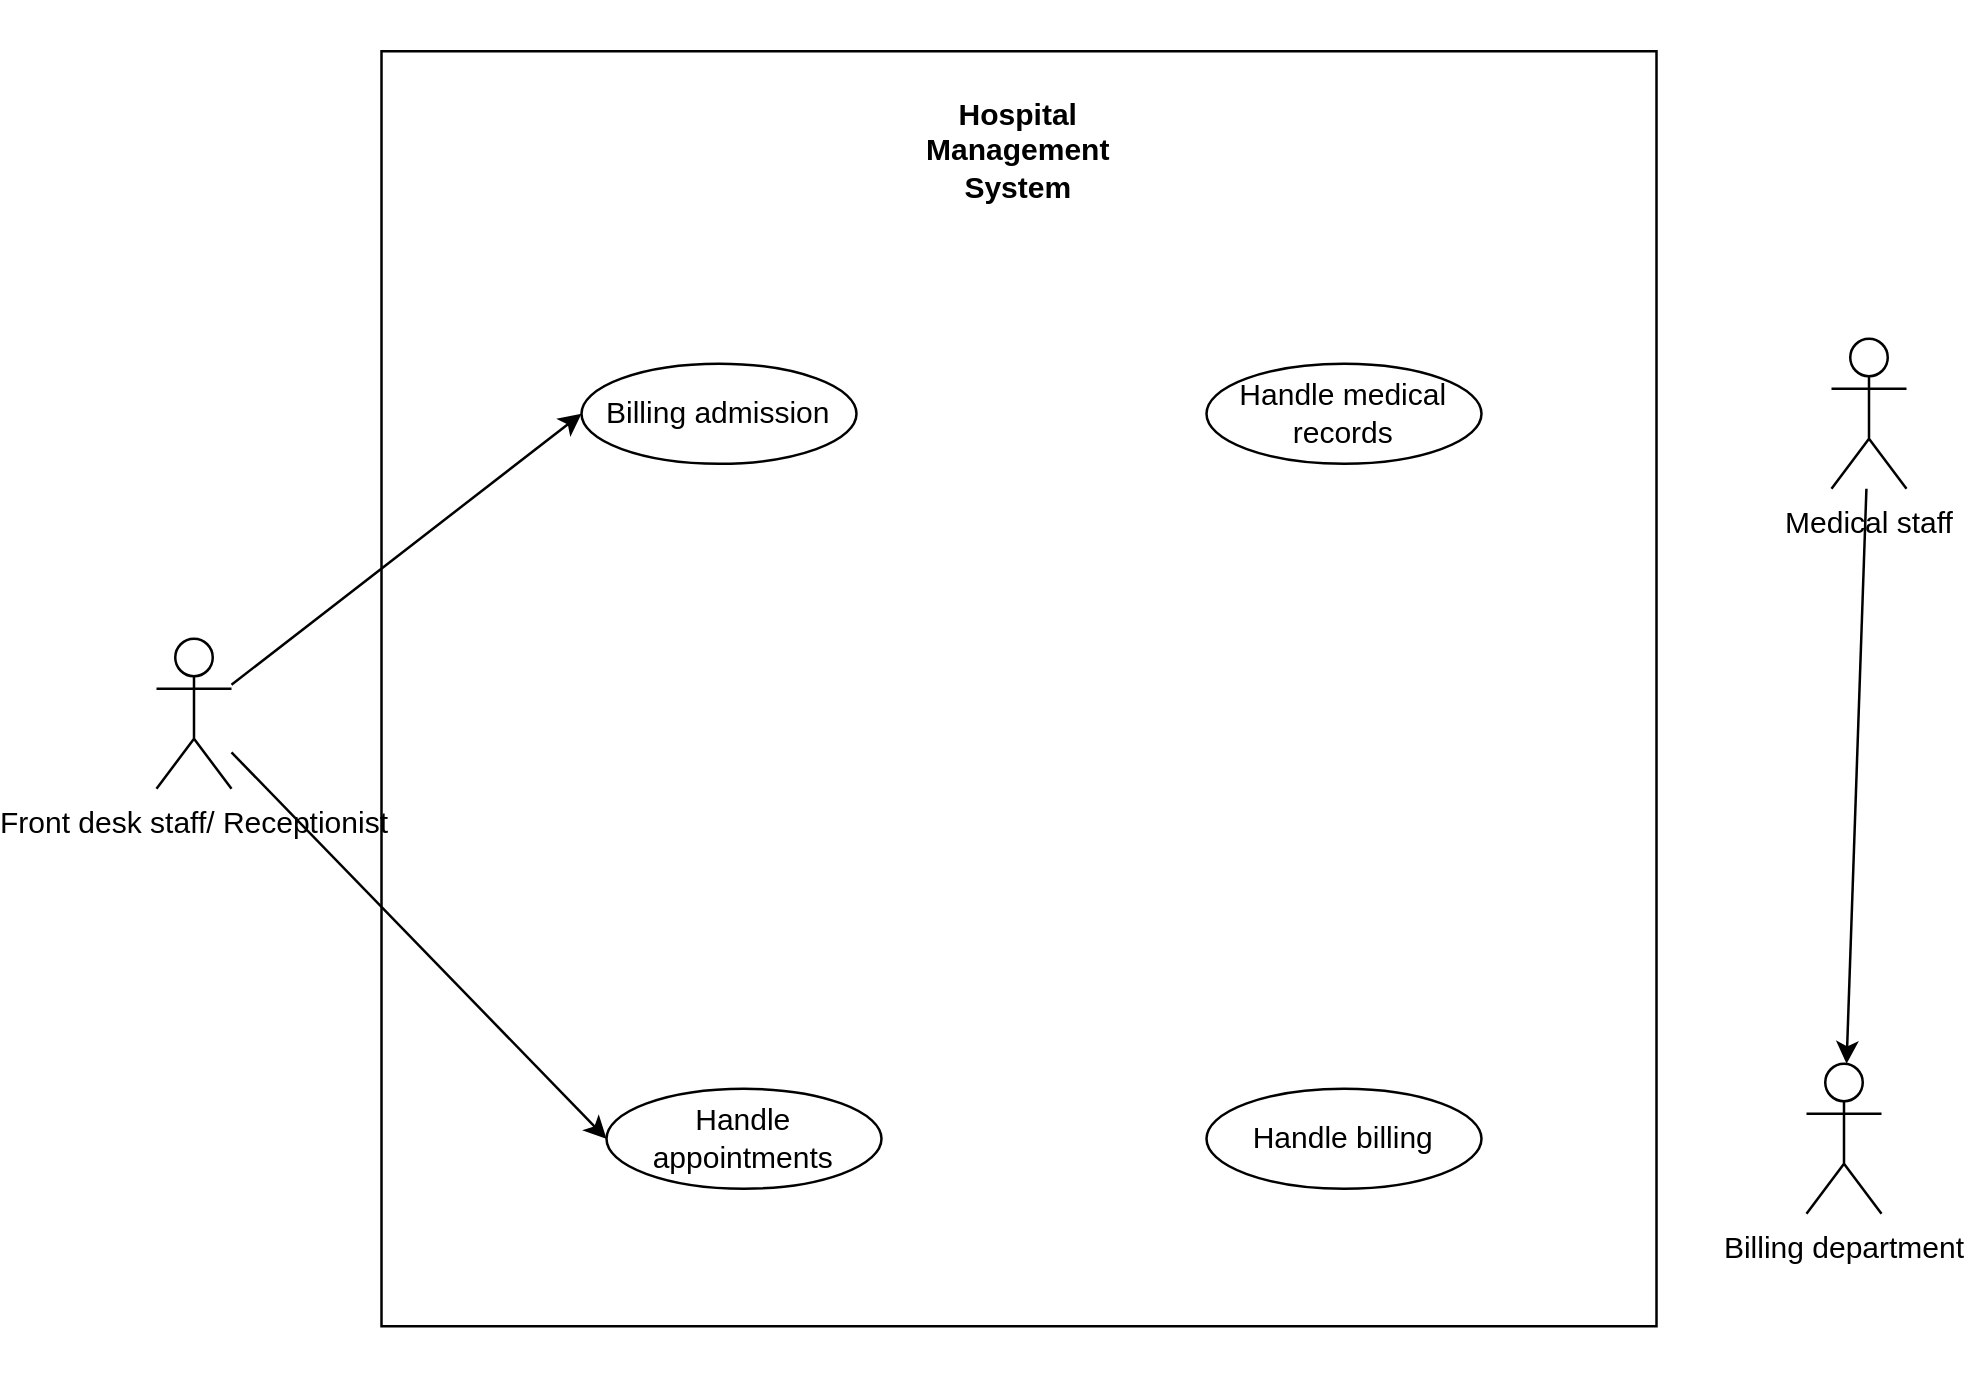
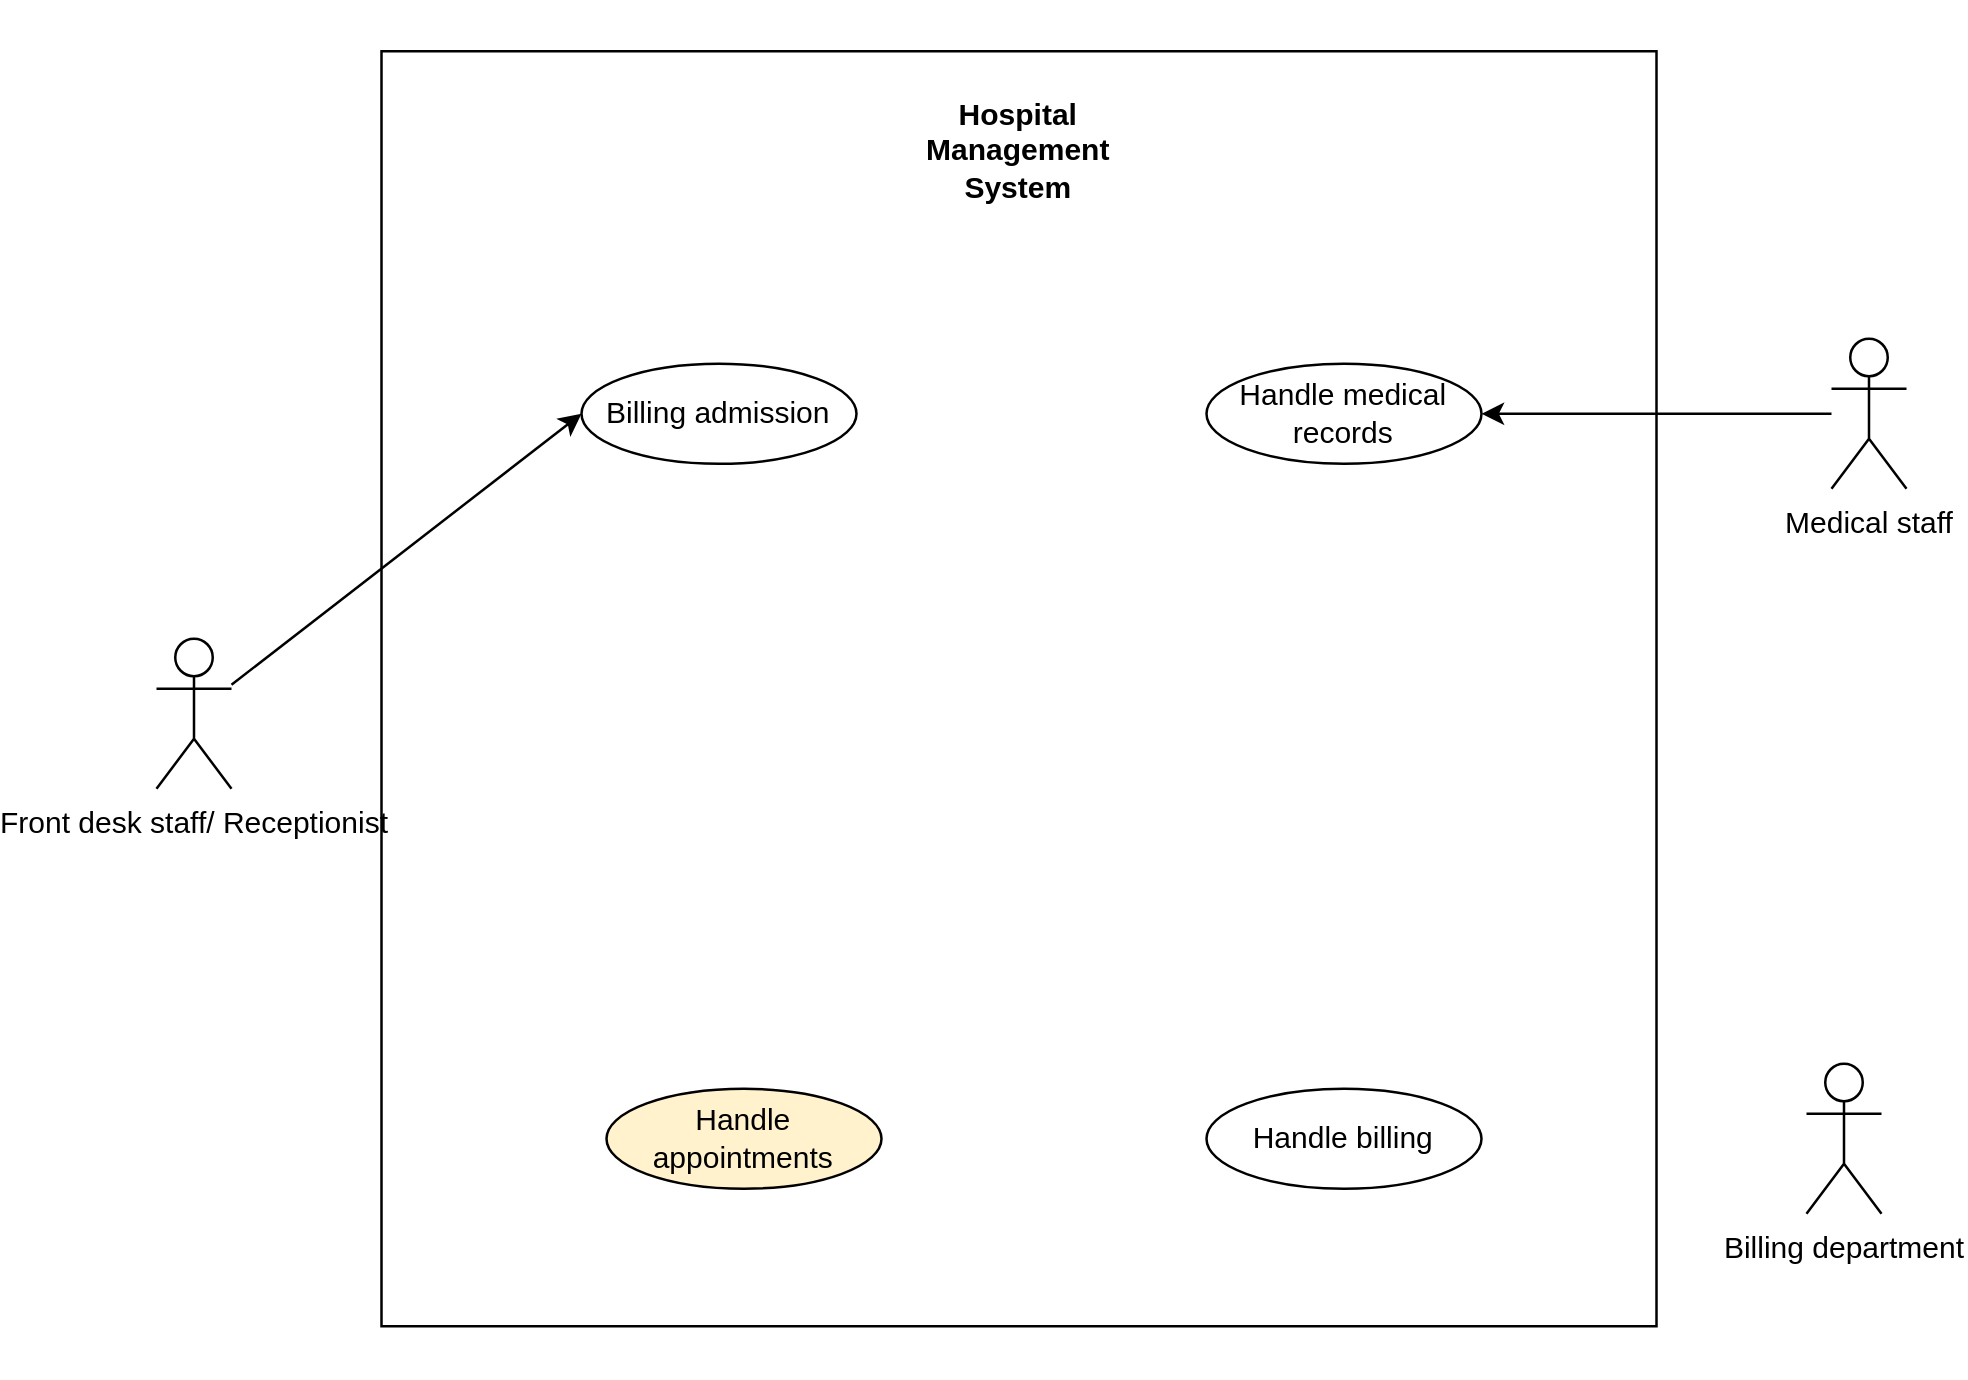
- <mxCell id="6" style="edgeStyle=none;html=1;fontColor=#000000;" edge="1" parent="1" source="7" target="8"><mxGeometry relative="1" as="geometry" /></mxCell>
+ <mxCell id="6" style="edgeStyle=none;html=1;entryX=1;entryY=0.5;entryDx=0;entryDy=0;fontColor=#000000;" edge="1" parent="1" source="7" target="12"><mxGeometry relative="1" as="geometry" /></mxCell>
- <mxCell id="3" style="edgeStyle=none;html=1;entryX=0;entryY=0.5;entryDx=0;entryDy=0;" edge="1" parent="1" source="5" target="11"><mxGeometry relative="1" as="geometry" /></mxCell>
- <mxCell id="11" value="Handle appointments" style="ellipse;whiteSpace=wrap;html=1;" vertex="1" parent="1"><mxGeometry x="200" y="435" width="110" height="40" as="geometry" /></mxCell>
+ <mxCell id="11" value="Handle appointments" style="ellipse;whiteSpace=wrap;html=1;fillColor=#fff2cc;" vertex="1" parent="1"><mxGeometry x="200" y="435" width="110" height="40" as="geometry" /></mxCell>
